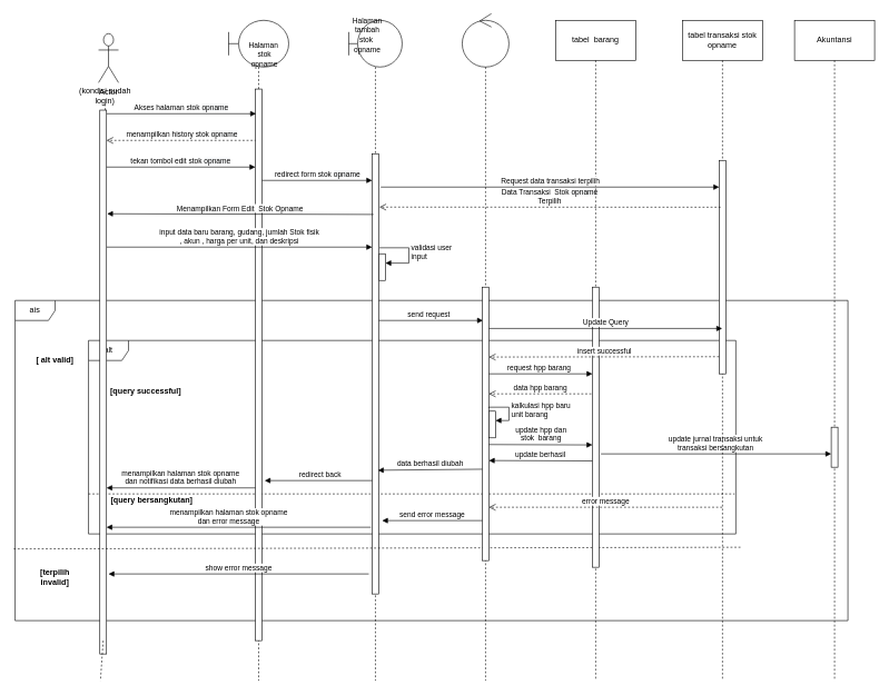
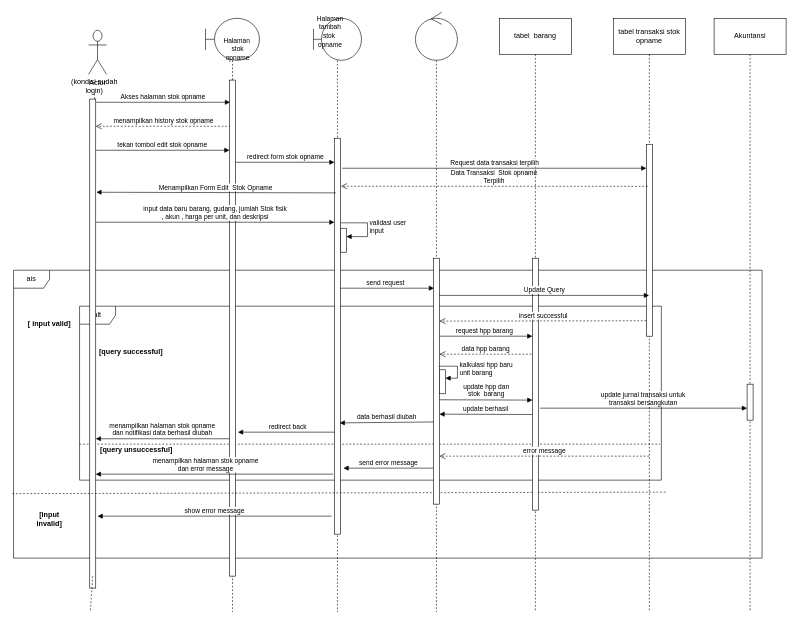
- <mxCell id="26" value="&lt;b&gt;[ alt valid]&lt;/b&gt;" style="text;html=1;strokeColor=none;fillColor=none;align=center;verticalAlign=middle;whiteSpace=wrap;rounded=0;" parent="1" vertex="1"><mxGeometry x="42.08" y="510" width="80" height="60" as="geometry" /></mxCell>
+ <mxCell id="26" value="&lt;b&gt;[ input valid]&lt;/b&gt;" style="text;html=1;strokeColor=none;fillColor=none;align=center;verticalAlign=middle;whiteSpace=wrap;rounded=0;" parent="1" vertex="1"><mxGeometry x="42.08" y="510" width="80" height="60" as="geometry" /></mxCell>
- <mxCell id="7" value="&lt;b&gt;[query bersangkutan]&lt;/b&gt;" style="text;html=1;strokeColor=none;fillColor=none;align=center;verticalAlign=middle;whiteSpace=wrap;rounded=0;" parent="3" vertex="1"><mxGeometry x="20" y="220" width="150" height="40" as="geometry" /></mxCell>
+ <mxCell id="7" value="&lt;b&gt;[query unsuccessful]&lt;/b&gt;" style="text;html=1;strokeColor=none;fillColor=none;align=center;verticalAlign=middle;whiteSpace=wrap;rounded=0;" parent="3" vertex="1"><mxGeometry x="20" y="220" width="150" height="40" as="geometry" /></mxCell>
- <mxCell id="25" value="&lt;b&gt;[terpilih invalid]&lt;/b&gt;" style="text;html=1;strokeColor=none;fillColor=none;align=center;verticalAlign=middle;whiteSpace=wrap;rounded=0;" parent="1" vertex="1"><mxGeometry x="42.08" y="840" width="80" height="50" as="geometry" /></mxCell>
+ <mxCell id="25" value="&lt;b&gt;[input invalid]&lt;/b&gt;" style="text;html=1;strokeColor=none;fillColor=none;align=center;verticalAlign=middle;whiteSpace=wrap;rounded=0;" parent="1" vertex="1"><mxGeometry x="42.08" y="840" width="80" height="50" as="geometry" /></mxCell>
